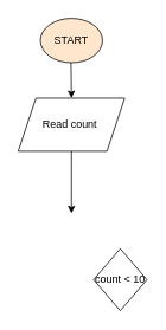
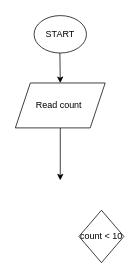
- <mxCell id="2" value="START" style="ellipse;whiteSpace=wrap;html=1;fillColor=#ffe6cc;" vertex="1" parent="1"><mxGeometry x="45" y="20" width="70" height="50" as="geometry" /></mxCell>
+ <mxCell id="2" value="START" style="ellipse;whiteSpace=wrap;html=1;" vertex="1" parent="1"><mxGeometry x="45" y="20" width="70" height="50" as="geometry" /></mxCell>
